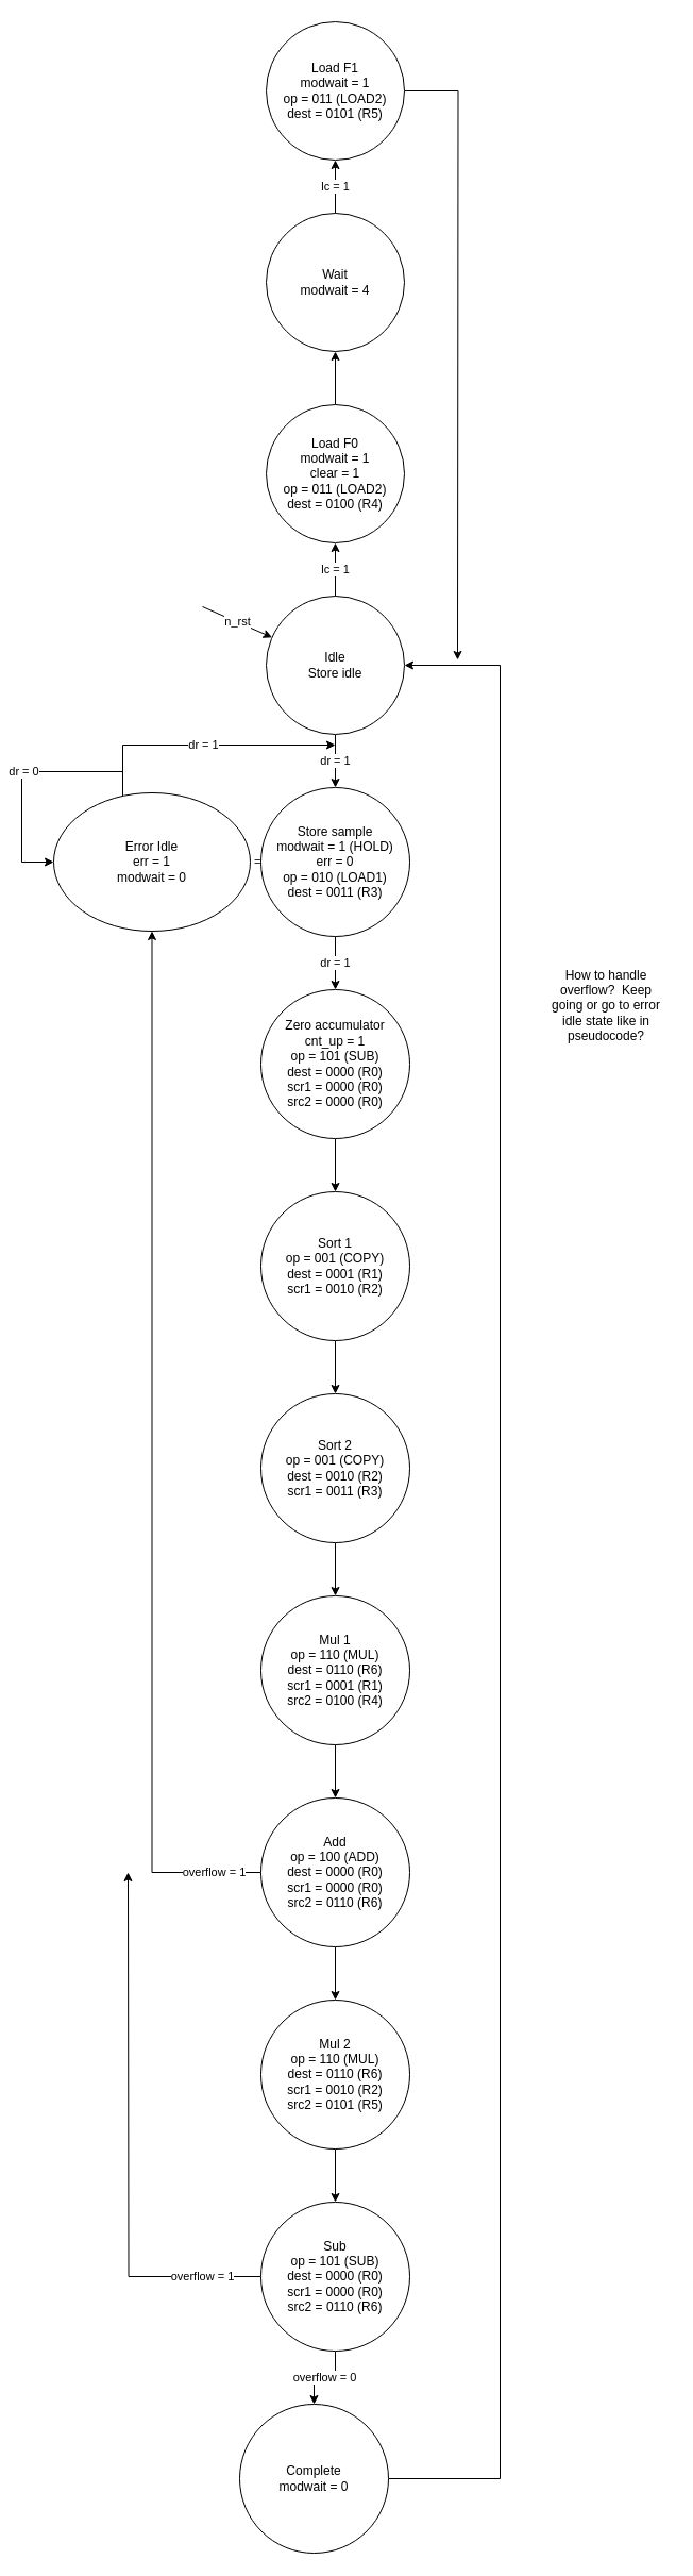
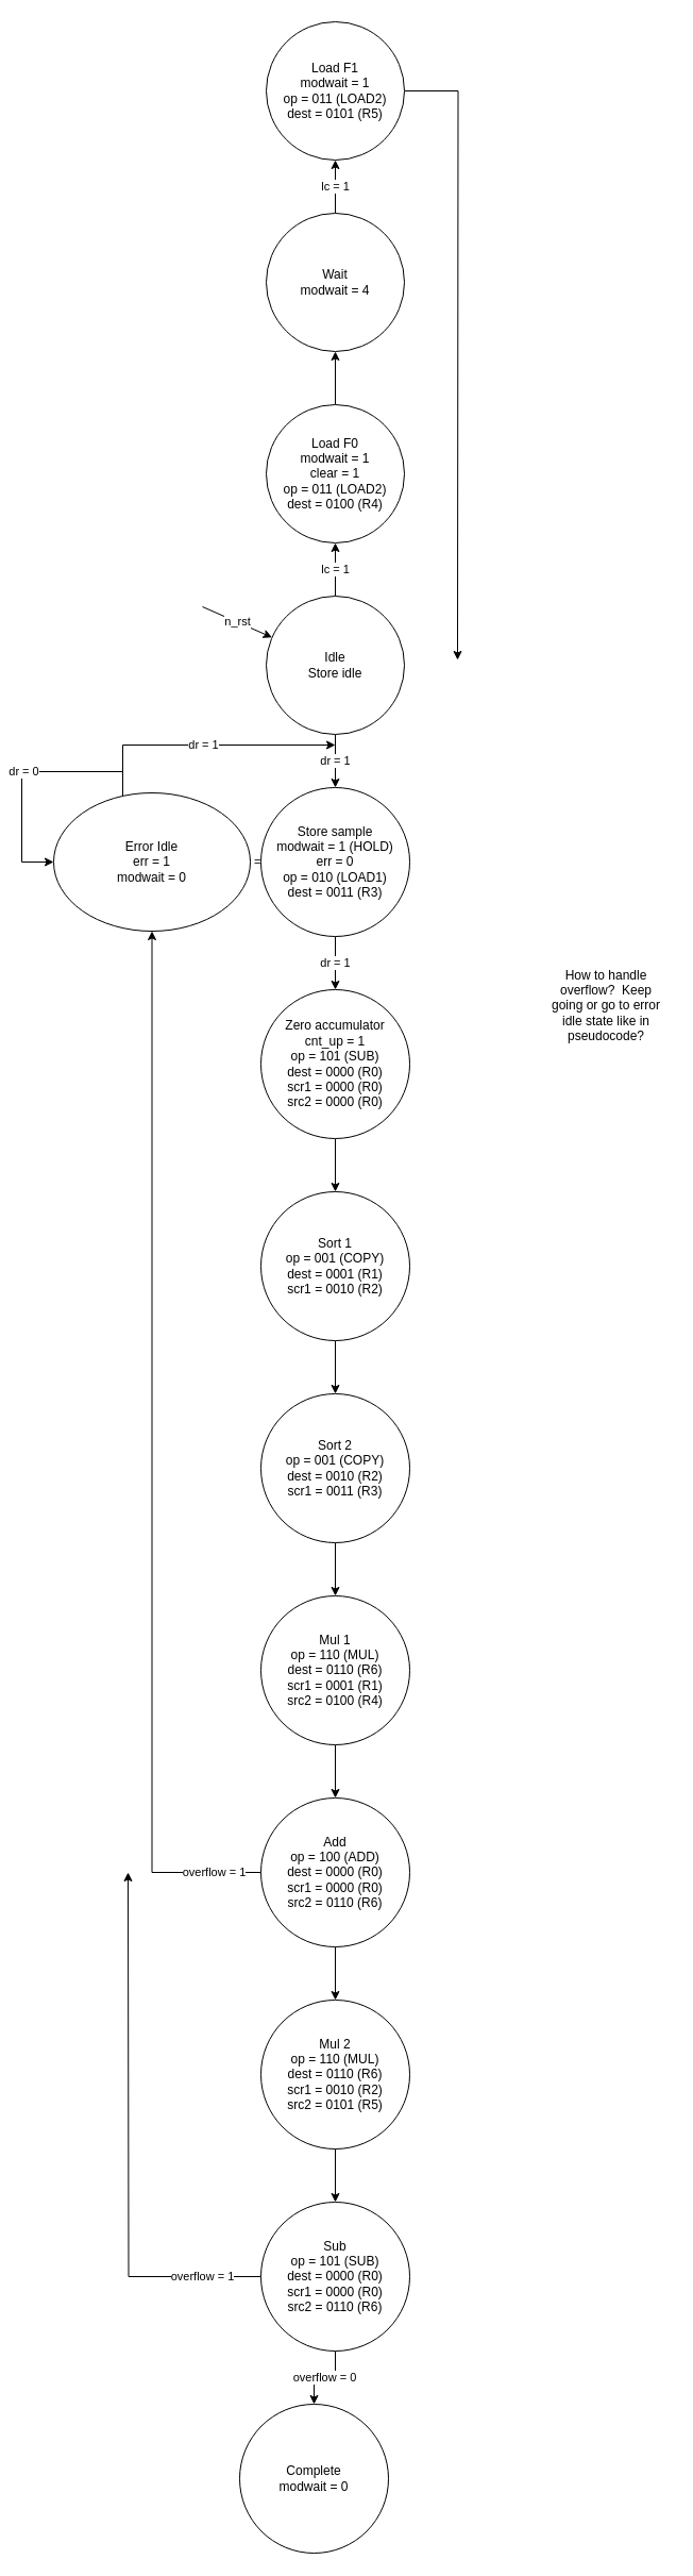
- <mxCell id="26" value="" style="edgeStyle=orthogonalEdgeStyle;rounded=0;orthogonalLoop=1;jettySize=auto;html=1;entryX=1;entryY=0.5;entryDx=0;entryDy=0;exitX=1;exitY=0.5;exitDx=0;exitDy=0;" edge="1" parent="1" source="29" target="4"><mxGeometry x="-0.952" relative="1" as="geometry"><mxPoint x="470" y="2210" as="sourcePoint" /><Array as="points"><mxPoint x="470" y="2330" /><mxPoint x="470" y="625" /></Array><mxPoint as="offset" /></mxGeometry></mxCell>
